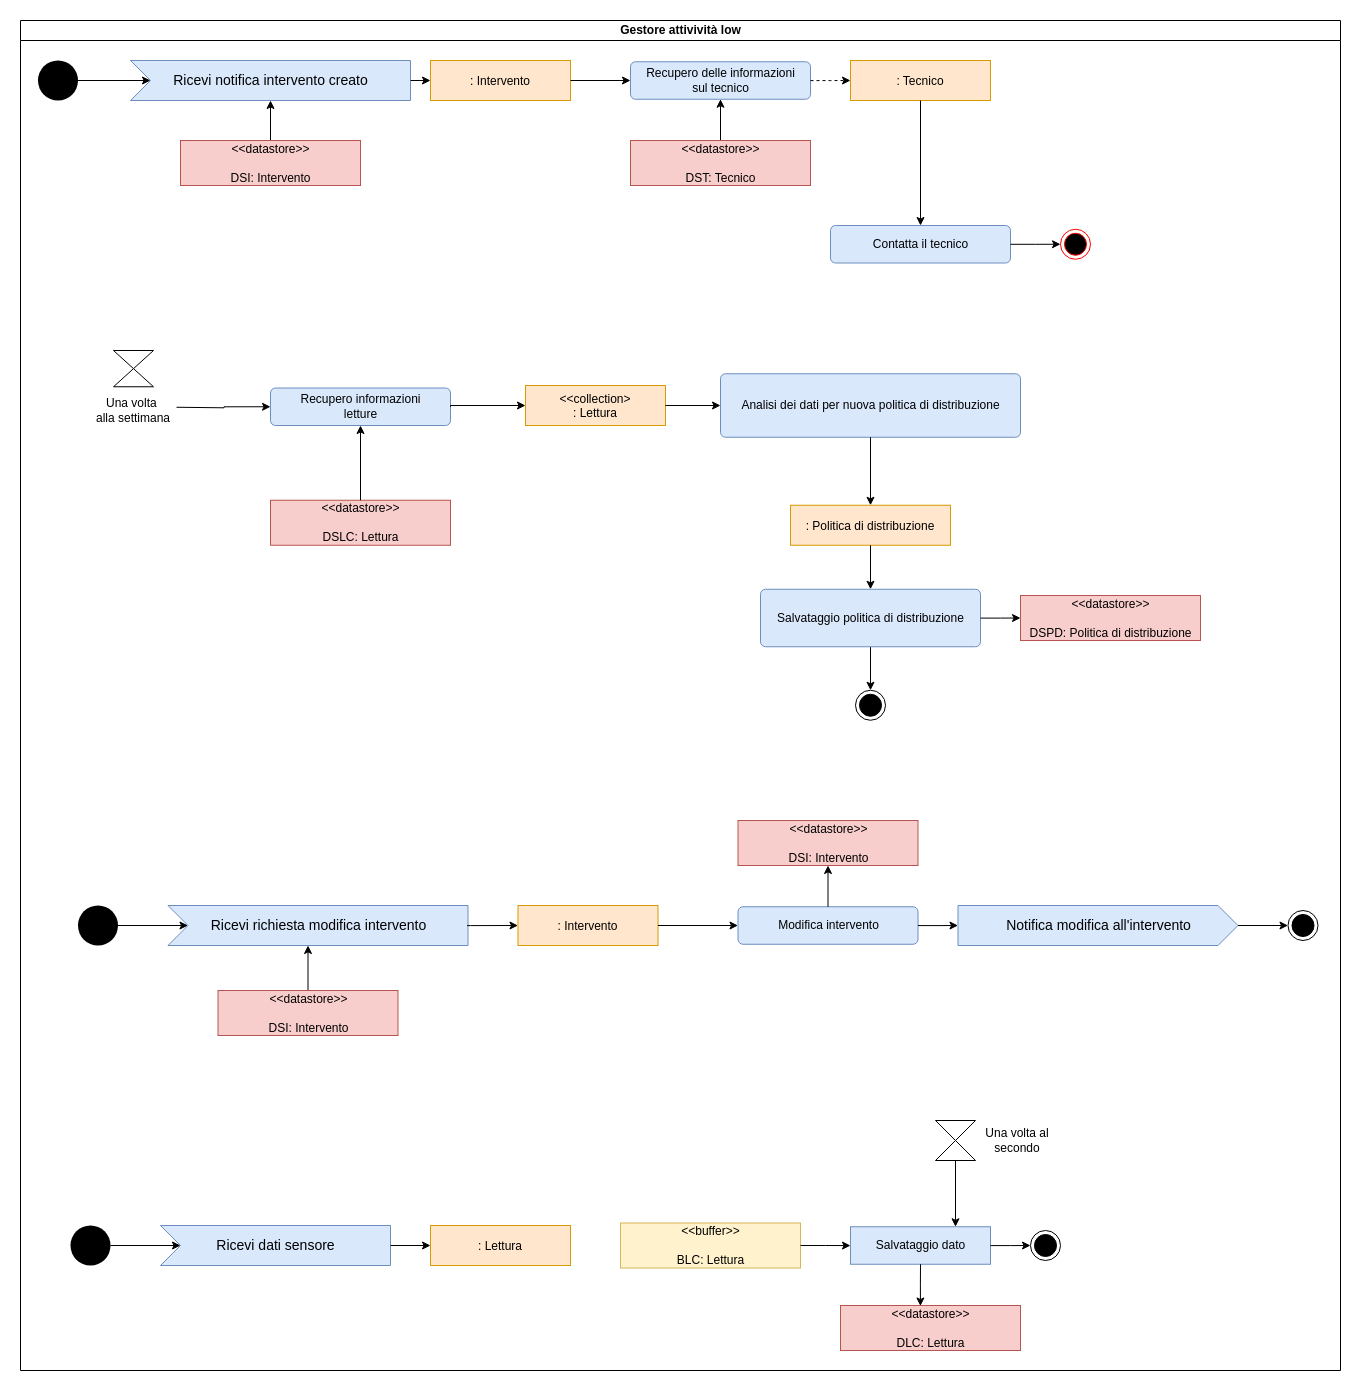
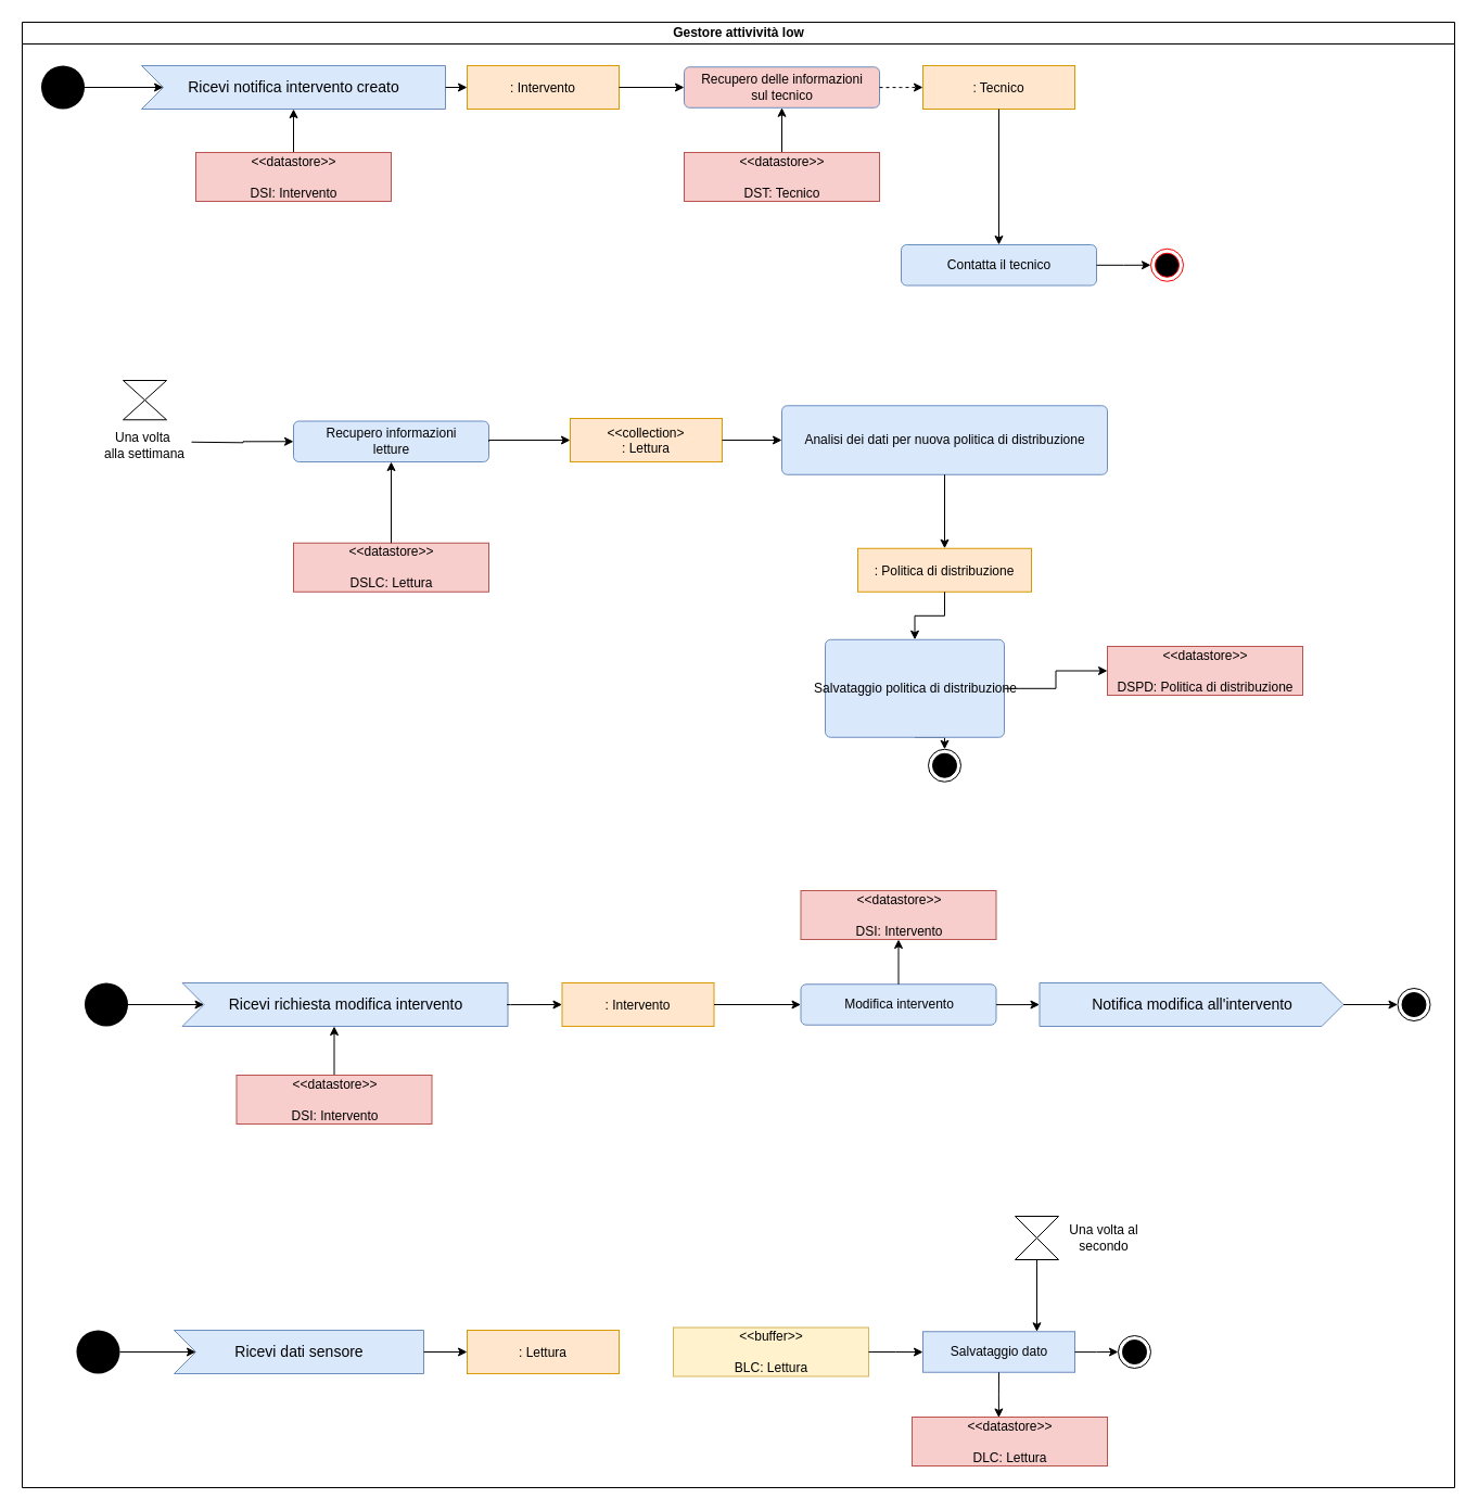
- <mxCell id="41" value="Recupero delle informazioni &lt;br&gt;sul tecnico" style="html=1;align=center;verticalAlign=middle;rounded=1;absoluteArcSize=1;arcSize=10;dashed=0;fillColor=#dae8fc;strokeColor=#6c8ebf;" vertex="1" parent="2"><mxGeometry x="610" y="41.25" width="180" height="37.5" as="geometry" /></mxCell>
+ <mxCell id="41" value="Recupero delle informazioni &lt;br&gt;sul tecnico" style="html=1;align=center;verticalAlign=middle;rounded=1;absoluteArcSize=1;arcSize=10;dashed=0;fillColor=#f8cecc;strokeColor=#6c8ebf;" vertex="1" parent="2"><mxGeometry x="610" y="41.25" width="180" height="37.5" as="geometry" /></mxCell>
- <mxCell id="32" value="Salvataggio politica di distribuzione" style="html=1;align=center;verticalAlign=middle;rounded=1;absoluteArcSize=1;arcSize=10;dashed=0;fillColor=#dae8fc;strokeColor=#6c8ebf;" vertex="1" parent="2"><mxGeometry x="740" y="568.75" width="220" height="57.5" as="geometry" /></mxCell>
+ <mxCell id="32" value="Salvataggio politica di distribuzione" style="html=1;align=center;verticalAlign=middle;rounded=1;absoluteArcSize=1;arcSize=10;dashed=0;fillColor=#dae8fc;strokeColor=#6c8ebf;" vertex="1" parent="2"><mxGeometry x="740" y="568.75" width="165" height="90" as="geometry" /></mxCell>
